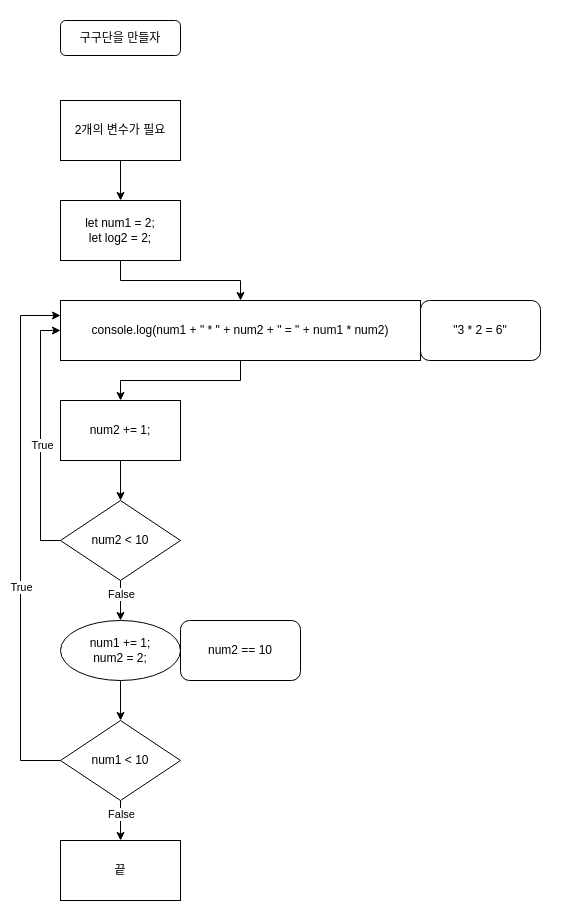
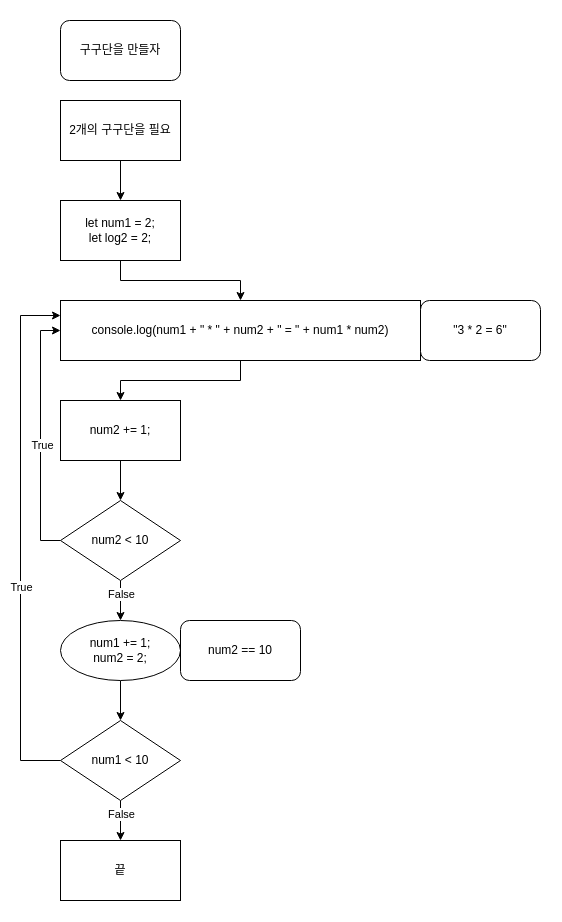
- <mxCell id="2" value="구구단을 만들자" style="rounded=1;whiteSpace=wrap;html=1;" vertex="1" parent="1"><mxGeometry x="60" y="20" width="120" height="35" as="geometry" /></mxCell>
+ <mxCell id="2" value="구구단을 만들자" style="rounded=1;whiteSpace=wrap;html=1;" vertex="1" parent="1"><mxGeometry x="60" y="20" width="120" height="60" as="geometry" /></mxCell>
- <mxCell id="4" value="2개의 변수가 필요" style="rounded=0;whiteSpace=wrap;html=1;" vertex="1" parent="1"><mxGeometry x="60" y="100" width="120" height="60" as="geometry" /></mxCell>
+ <mxCell id="4" value="2개의 구구단을 필요" style="rounded=0;whiteSpace=wrap;html=1;" vertex="1" parent="1"><mxGeometry x="60" y="100" width="120" height="60" as="geometry" /></mxCell>
